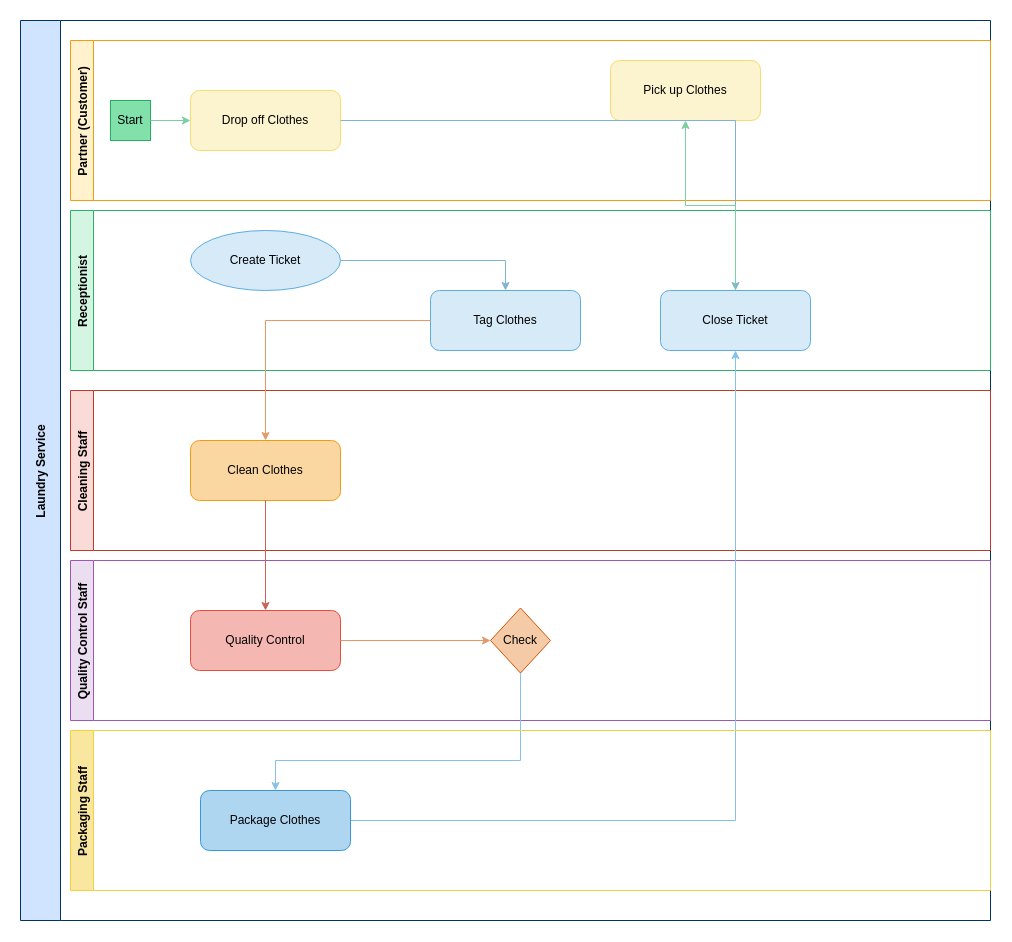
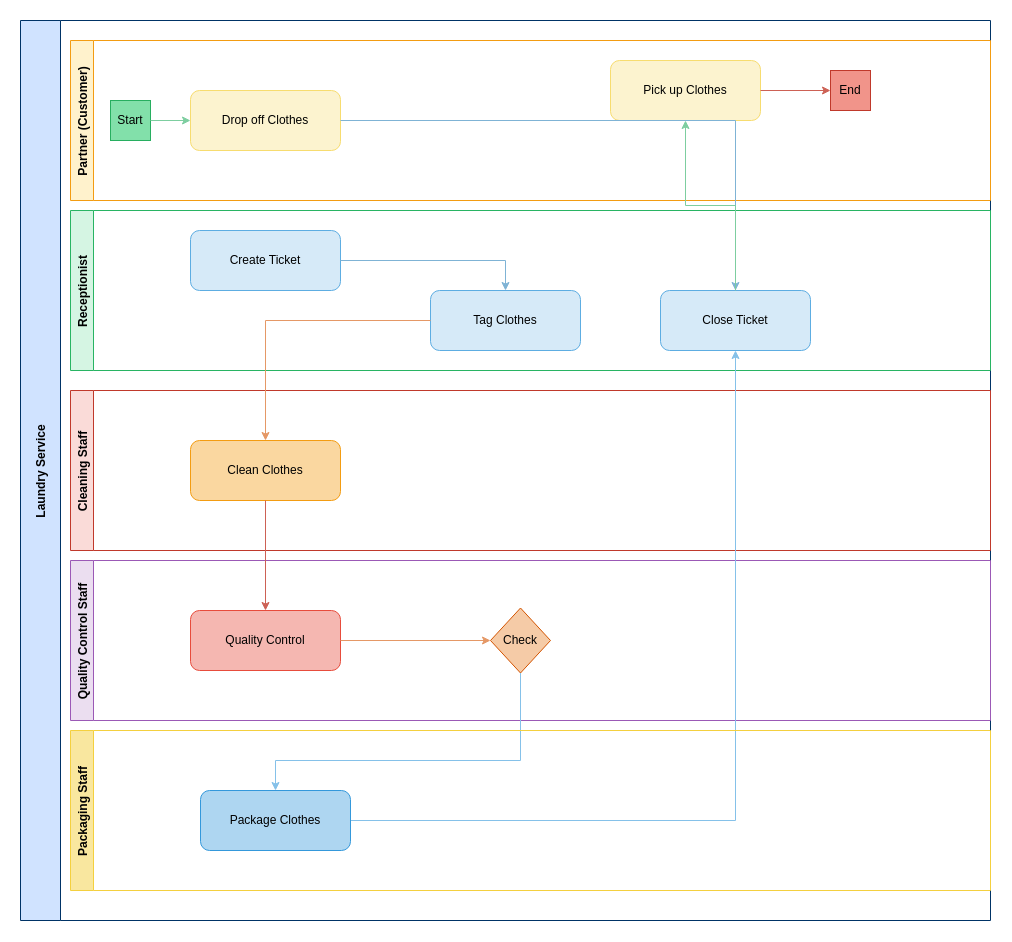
+ <mxCell id="25" style="edgeStyle=orthogonalEdgeStyle;rounded=0;strokeColor=#CD6155;" parent="1" source="6" target="7" edge="1"><mxGeometry relative="1" as="geometry" /></mxCell>
+ <mxCell id="7" value="End" style="ellipse;shape=endEvent;fillColor=#F1948A;strokeColor=#C0392B;whiteSpace=wrap;" parent="3" vertex="1"><mxGeometry x="760" y="30" width="40" height="40" as="geometry" /></mxCell>
- <mxCell id="11" value="Create Ticket" style="ellipse;whiteSpace=wrap;fillColor=#D6EAF8;strokeColor=#5DADE2;" parent="8" vertex="1"><mxGeometry x="120" y="20" width="150" height="60" as="geometry" /></mxCell>
+ <mxCell id="11" value="Create Ticket" style="rounded=1;whiteSpace=wrap;fillColor=#D6EAF8;strokeColor=#5DADE2;" parent="8" vertex="1"><mxGeometry x="120" y="20" width="150" height="60" as="geometry" /></mxCell>
